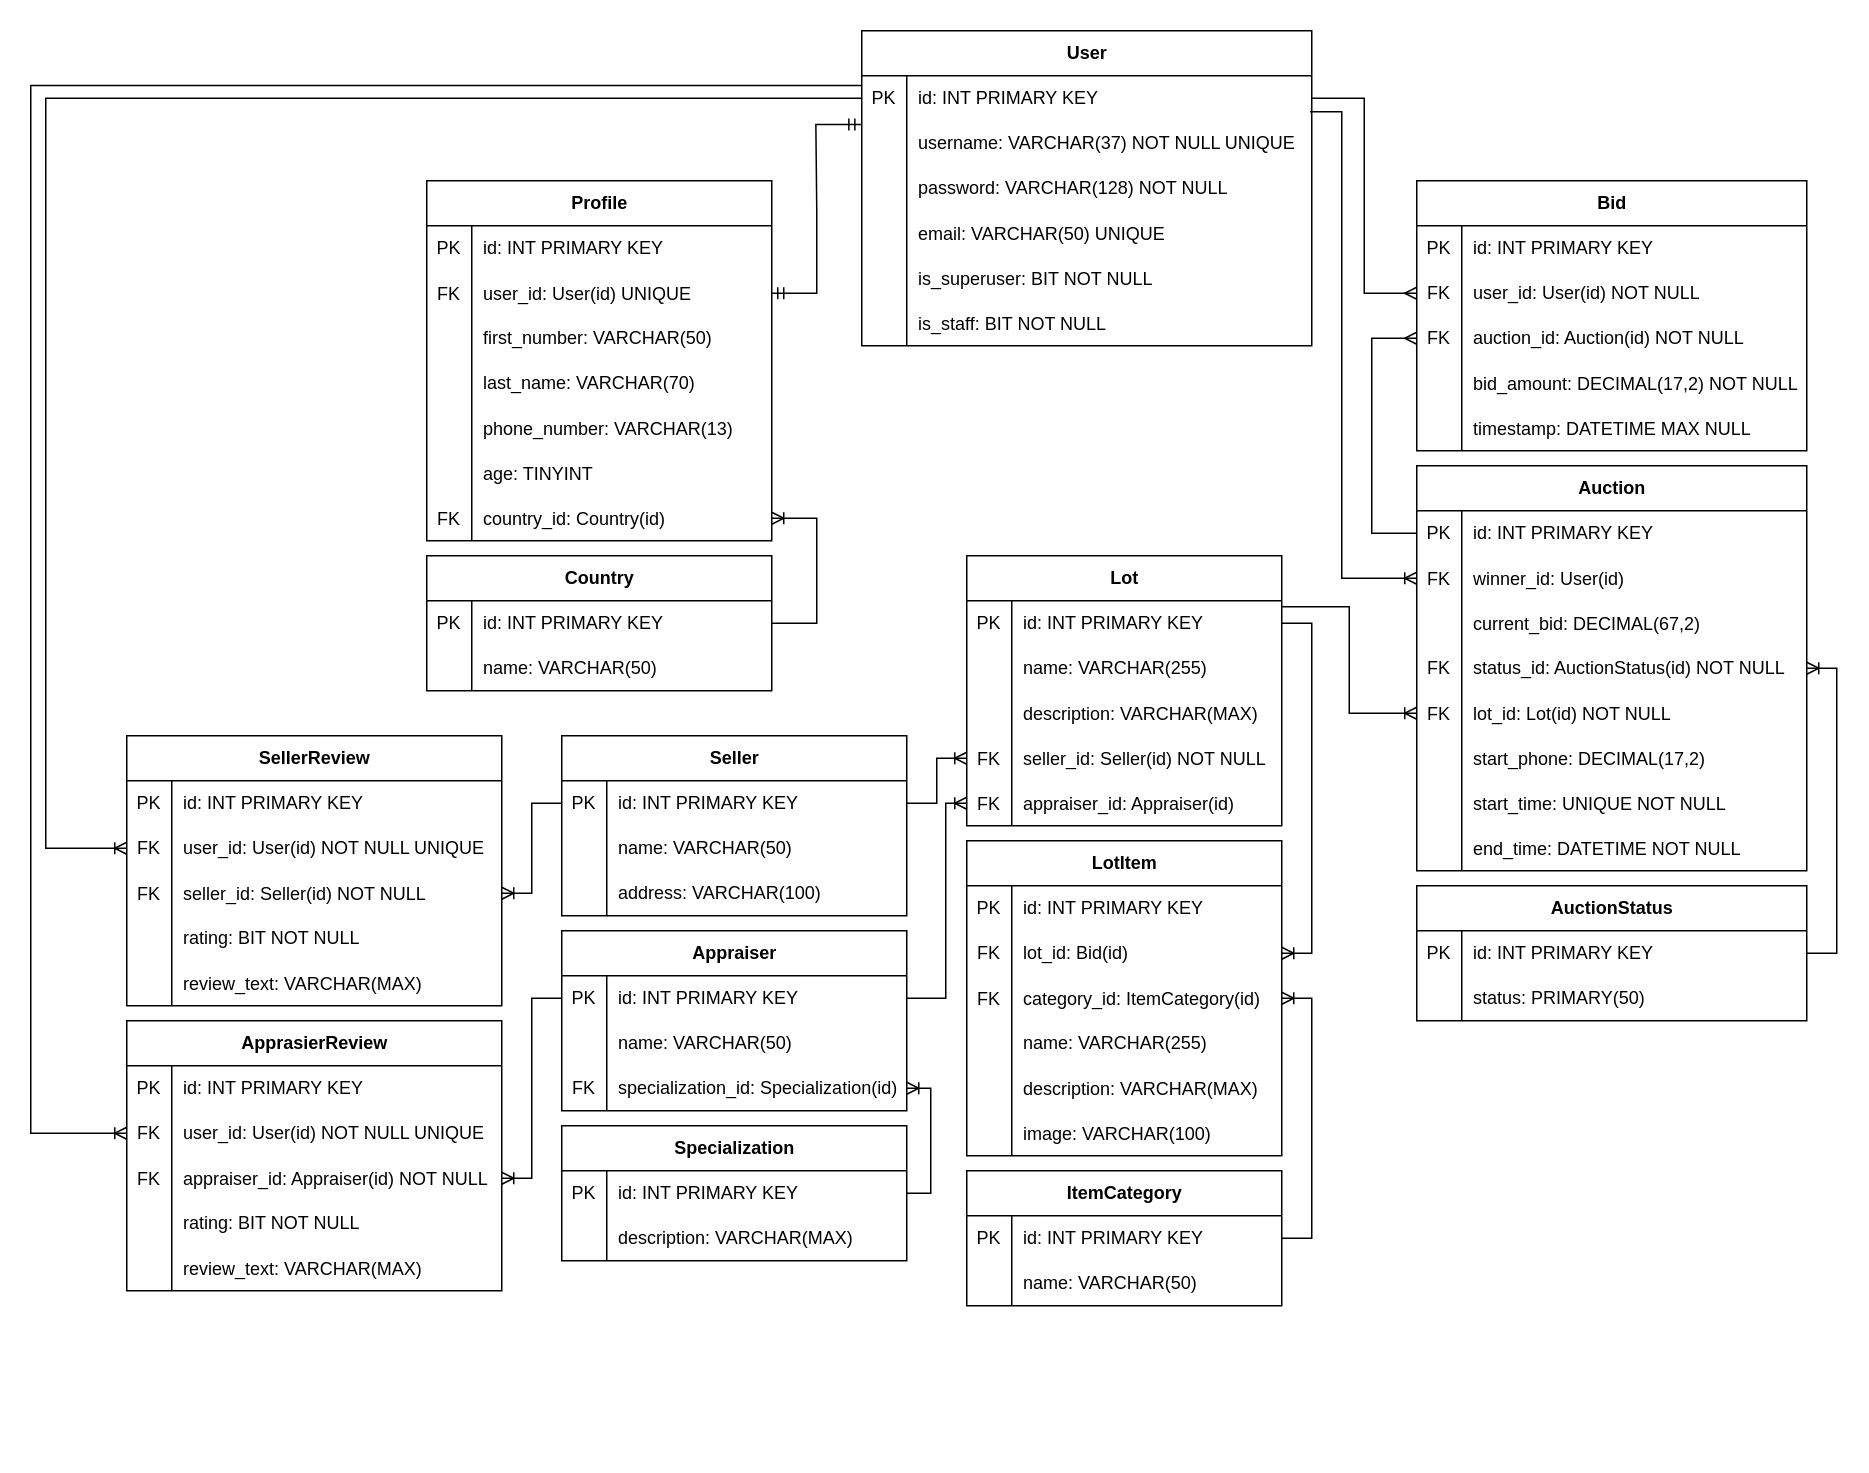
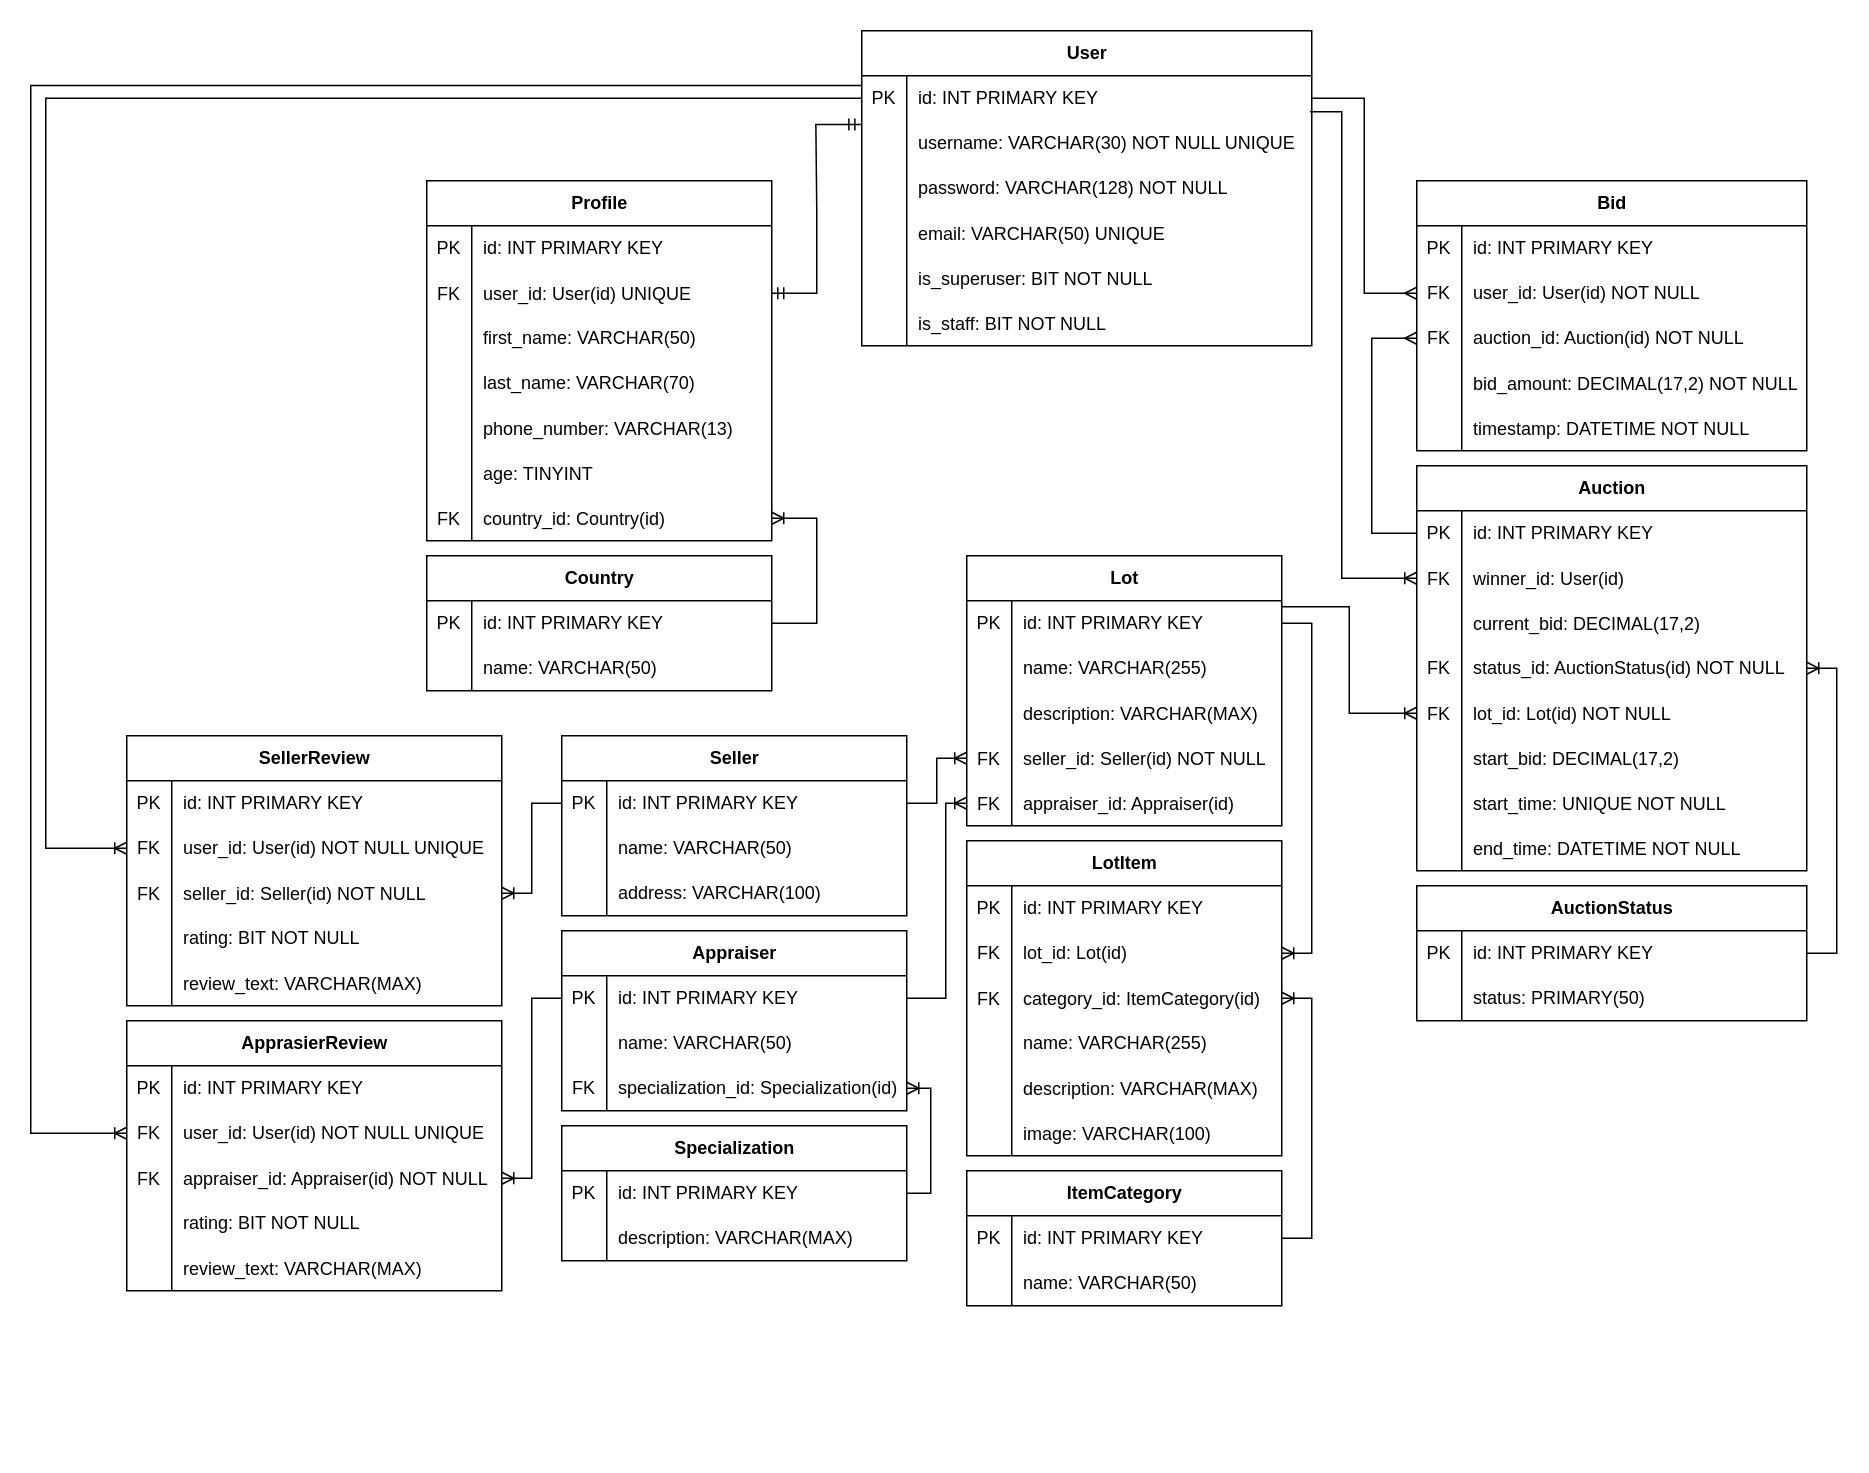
- <mxCell id="147" value="username: VARCHAR(37) NOT NULL UNIQUE" style="shape=partialRectangle;connectable=0;fillColor=none;top=0;left=0;bottom=0;right=0;align=left;spacingLeft=6;overflow=hidden;whiteSpace=wrap;html=1;" parent="145" vertex="1"><mxGeometry x="30" width="270" height="30" as="geometry"><mxRectangle width="270" height="30" as="alternateBounds" /></mxGeometry></mxCell>
+ <mxCell id="147" value="username: VARCHAR(30) NOT NULL UNIQUE" style="shape=partialRectangle;connectable=0;fillColor=none;top=0;left=0;bottom=0;right=0;align=left;spacingLeft=6;overflow=hidden;whiteSpace=wrap;html=1;" parent="145" vertex="1"><mxGeometry x="30" width="270" height="30" as="geometry"><mxRectangle width="270" height="30" as="alternateBounds" /></mxGeometry></mxCell>
- <mxCell id="128" value="first_number: VARCHAR(50)" style="shape=partialRectangle;connectable=0;fillColor=none;top=0;left=0;bottom=0;right=0;align=left;spacingLeft=6;overflow=hidden;whiteSpace=wrap;html=1;" parent="126" vertex="1"><mxGeometry x="30" width="200" height="30" as="geometry"><mxRectangle width="200" height="30" as="alternateBounds" /></mxGeometry></mxCell>
+ <mxCell id="128" value="first_name: VARCHAR(50)" style="shape=partialRectangle;connectable=0;fillColor=none;top=0;left=0;bottom=0;right=0;align=left;spacingLeft=6;overflow=hidden;whiteSpace=wrap;html=1;" parent="126" vertex="1"><mxGeometry x="30" width="200" height="30" as="geometry"><mxRectangle width="200" height="30" as="alternateBounds" /></mxGeometry></mxCell>
- <mxCell id="175" value="timestamp: DATETIME MAX NULL" style="shape=partialRectangle;connectable=0;fillColor=none;top=0;left=0;bottom=0;right=0;align=left;spacingLeft=6;overflow=hidden;" parent="173" vertex="1"><mxGeometry x="30" width="230" height="30" as="geometry"><mxRectangle width="230" height="30" as="alternateBounds" /></mxGeometry></mxCell>
+ <mxCell id="175" value="timestamp: DATETIME NOT NULL" style="shape=partialRectangle;connectable=0;fillColor=none;top=0;left=0;bottom=0;right=0;align=left;spacingLeft=6;overflow=hidden;" parent="173" vertex="1"><mxGeometry x="30" width="230" height="30" as="geometry"><mxRectangle width="230" height="30" as="alternateBounds" /></mxGeometry></mxCell>
- <mxCell id="60" value="current_bid: DECIMAL(67,2)" style="shape=partialRectangle;connectable=0;fillColor=none;top=0;left=0;bottom=0;right=0;align=left;spacingLeft=6;overflow=hidden;" parent="58" vertex="1"><mxGeometry x="30" width="230" height="30" as="geometry"><mxRectangle width="230" height="30" as="alternateBounds" /></mxGeometry></mxCell>
+ <mxCell id="60" value="current_bid: DECIMAL(17,2)" style="shape=partialRectangle;connectable=0;fillColor=none;top=0;left=0;bottom=0;right=0;align=left;spacingLeft=6;overflow=hidden;" parent="58" vertex="1"><mxGeometry x="30" width="230" height="30" as="geometry"><mxRectangle width="230" height="30" as="alternateBounds" /></mxGeometry></mxCell>
- <mxCell id="69" value="start_phone: DECIMAL(17,2)" style="shape=partialRectangle;connectable=0;fillColor=none;top=0;left=0;bottom=0;right=0;align=left;spacingLeft=6;overflow=hidden;" parent="67" vertex="1"><mxGeometry x="30" width="230" height="30" as="geometry"><mxRectangle width="230" height="30" as="alternateBounds" /></mxGeometry></mxCell>
+ <mxCell id="69" value="start_bid: DECIMAL(17,2)" style="shape=partialRectangle;connectable=0;fillColor=none;top=0;left=0;bottom=0;right=0;align=left;spacingLeft=6;overflow=hidden;" parent="67" vertex="1"><mxGeometry x="30" width="230" height="30" as="geometry"><mxRectangle width="230" height="30" as="alternateBounds" /></mxGeometry></mxCell>
- <mxCell id="82" value="lot_id: Bid(id)" style="shape=partialRectangle;connectable=0;fillColor=none;top=0;left=0;bottom=0;right=0;align=left;spacingLeft=6;overflow=hidden;whiteSpace=wrap;html=1;" parent="80" vertex="1"><mxGeometry x="30" width="180" height="30" as="geometry"><mxRectangle width="180" height="30" as="alternateBounds" /></mxGeometry></mxCell>
+ <mxCell id="82" value="lot_id: Lot(id)" style="shape=partialRectangle;connectable=0;fillColor=none;top=0;left=0;bottom=0;right=0;align=left;spacingLeft=6;overflow=hidden;whiteSpace=wrap;html=1;" parent="80" vertex="1"><mxGeometry x="30" width="180" height="30" as="geometry"><mxRectangle width="180" height="30" as="alternateBounds" /></mxGeometry></mxCell>
